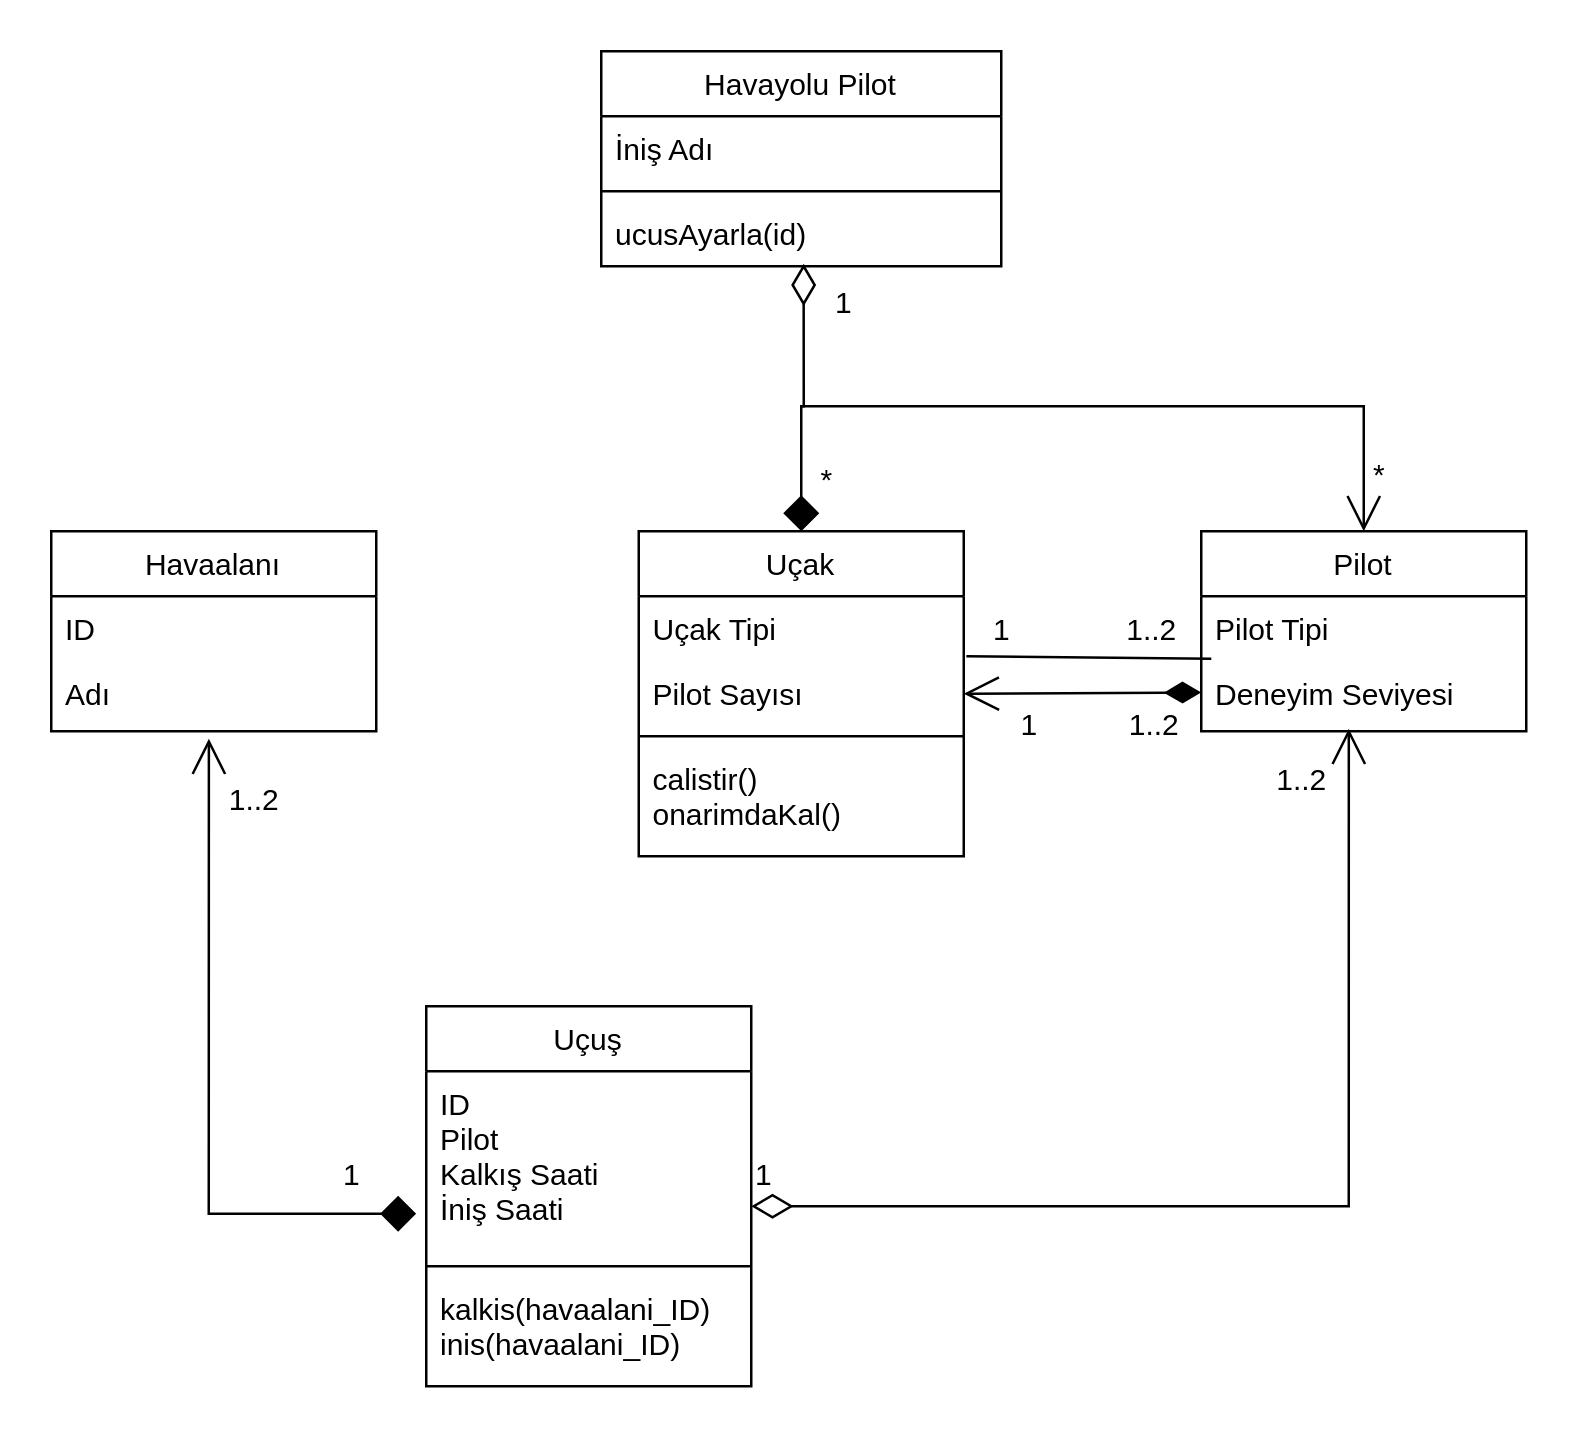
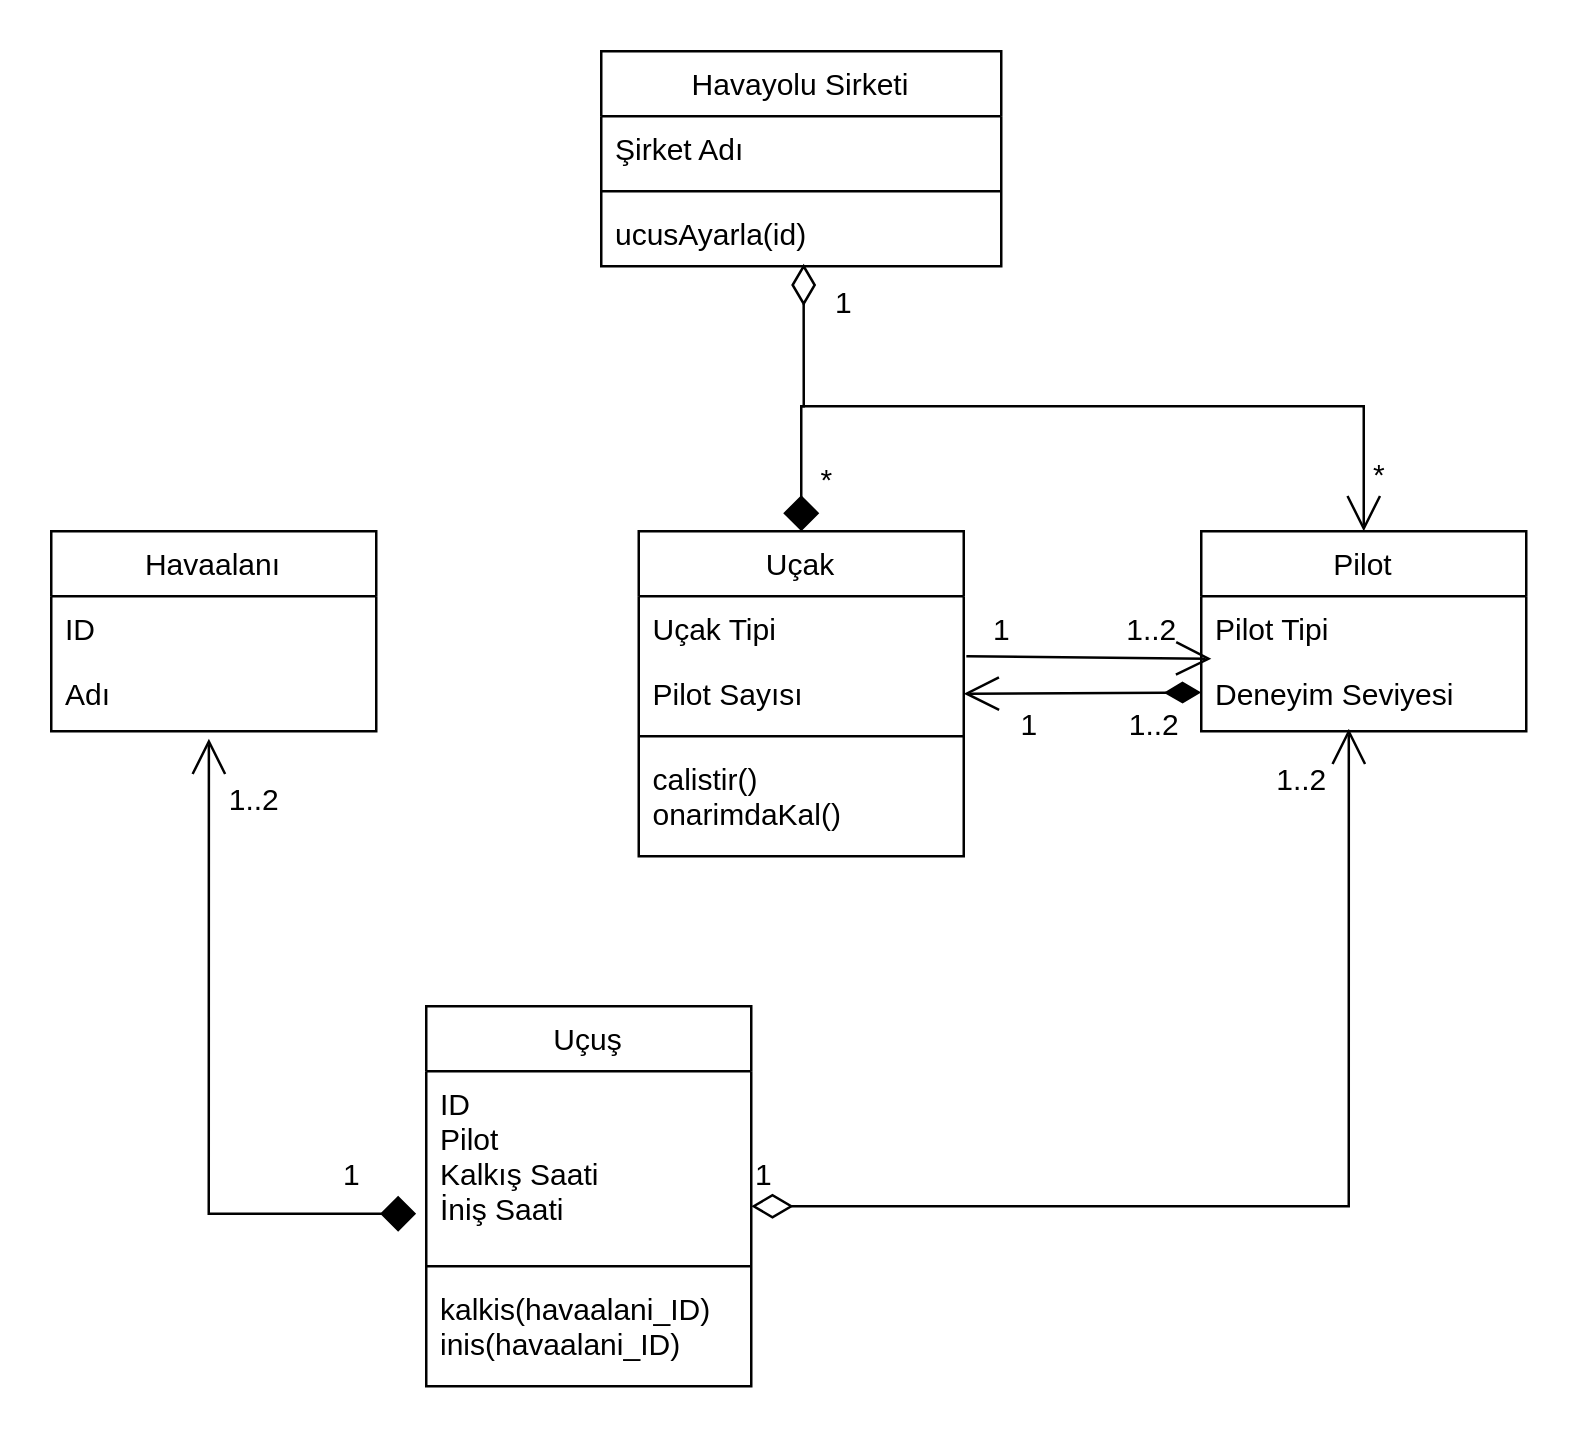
- <mxCell id="2" value="Havayolu Pilot" style="swimlane;fontStyle=0;align=center;verticalAlign=top;childLayout=stackLayout;horizontal=1;startSize=26;horizontalStack=0;resizeParent=1;resizeLast=0;collapsible=1;marginBottom=0;rounded=0;shadow=0;strokeWidth=1;" parent="1" vertex="1"><mxGeometry x="240" y="20" width="160" height="86" as="geometry"><mxRectangle x="340" y="380" width="170" height="26" as="alternateBounds" /></mxGeometry></mxCell>
+ <mxCell id="2" value="Havayolu Sirketi" style="swimlane;fontStyle=0;align=center;verticalAlign=top;childLayout=stackLayout;horizontal=1;startSize=26;horizontalStack=0;resizeParent=1;resizeLast=0;collapsible=1;marginBottom=0;rounded=0;shadow=0;strokeWidth=1;" parent="1" vertex="1"><mxGeometry x="240" y="20" width="160" height="86" as="geometry"><mxRectangle x="340" y="380" width="170" height="26" as="alternateBounds" /></mxGeometry></mxCell>
- <mxCell id="3" value="İniş Adı" style="text;align=left;verticalAlign=top;spacingLeft=4;spacingRight=4;overflow=hidden;rotatable=0;points=[[0,0.5],[1,0.5]];portConstraint=eastwest;" parent="2" vertex="1"><mxGeometry y="26" width="160" height="26" as="geometry" /></mxCell>
+ <mxCell id="3" value="Şirket Adı" style="text;align=left;verticalAlign=top;spacingLeft=4;spacingRight=4;overflow=hidden;rotatable=0;points=[[0,0.5],[1,0.5]];portConstraint=eastwest;" parent="2" vertex="1"><mxGeometry y="26" width="160" height="26" as="geometry" /></mxCell>
- <mxCell id="20" value="" style="endArrow=none;endFill=1;endSize=12;html=1;rounded=0;fontSize=12;exitX=1.008;exitY=-0.077;exitDx=0;exitDy=0;exitPerimeter=0;entryX=0.031;entryY=-0.038;entryDx=0;entryDy=0;entryPerimeter=0;" edge="1" parent="1" source="8" target="13"><mxGeometry width="160" relative="1" as="geometry"><mxPoint x="390" y="263" as="sourcePoint" /><mxPoint x="461" y="290" as="targetPoint" /></mxGeometry></mxCell>
+ <mxCell id="20" value="" style="endArrow=open;endFill=1;endSize=12;html=1;rounded=0;fontSize=12;exitX=1.008;exitY=-0.077;exitDx=0;exitDy=0;exitPerimeter=0;entryX=0.031;entryY=-0.038;entryDx=0;entryDy=0;entryPerimeter=0;" edge="1" parent="1" source="8" target="13"><mxGeometry width="160" relative="1" as="geometry"><mxPoint x="390" y="263" as="sourcePoint" /><mxPoint x="461" y="290" as="targetPoint" /></mxGeometry></mxCell>
